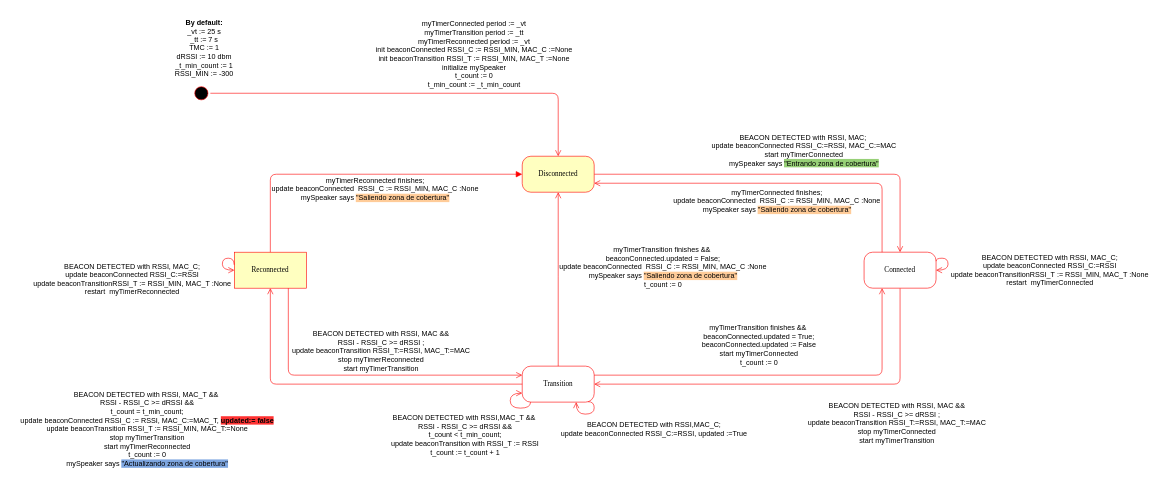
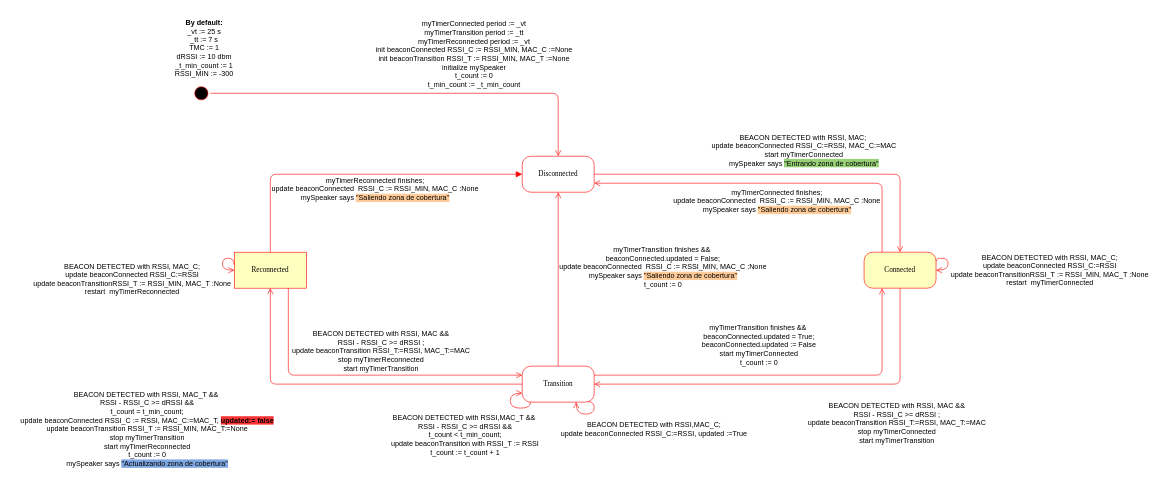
- <mxCell id="3" value="Disconnected" style="rounded=1;whiteSpace=wrap;html=1;arcSize=24;fillColor=#ffffc0;strokeColor=#ff0000;shadow=0;comic=0;labelBackgroundColor=none;fontFamily=Verdana;fontSize=12;fontColor=#000000;align=center;" parent="1" vertex="1"><mxGeometry x="870" y="260" width="120" height="60" as="geometry" /></mxCell>
+ <mxCell id="3" value="Disconnected" style="rounded=1;whiteSpace=wrap;html=1;arcSize=24;fillColor=#ffffff;strokeColor=#ff0000;shadow=0;comic=0;labelBackgroundColor=none;fontFamily=Verdana;fontSize=12;fontColor=#000000;align=center;" parent="1" vertex="1"><mxGeometry x="870" y="260" width="120" height="60" as="geometry" /></mxCell>
- <mxCell id="7" value="Connected" style="rounded=1;whiteSpace=wrap;html=1;arcSize=24;fillColor=#ffffff;strokeColor=#ff0000;shadow=0;comic=0;labelBackgroundColor=none;fontFamily=Verdana;fontSize=12;fontColor=#000000;align=center;" parent="1" vertex="1"><mxGeometry x="1440" y="420" width="120" height="60" as="geometry" /></mxCell>
+ <mxCell id="7" value="Connected" style="rounded=1;whiteSpace=wrap;html=1;arcSize=24;fillColor=#ffffc0;strokeColor=#ff0000;shadow=0;comic=0;labelBackgroundColor=none;fontFamily=Verdana;fontSize=12;fontColor=#000000;align=center;" parent="1" vertex="1"><mxGeometry x="1440" y="420" width="120" height="60" as="geometry" /></mxCell>
